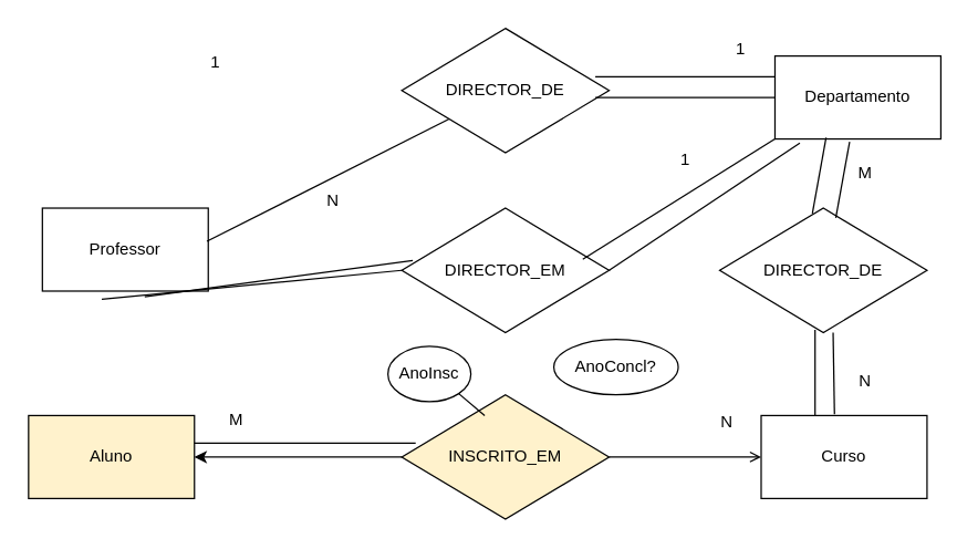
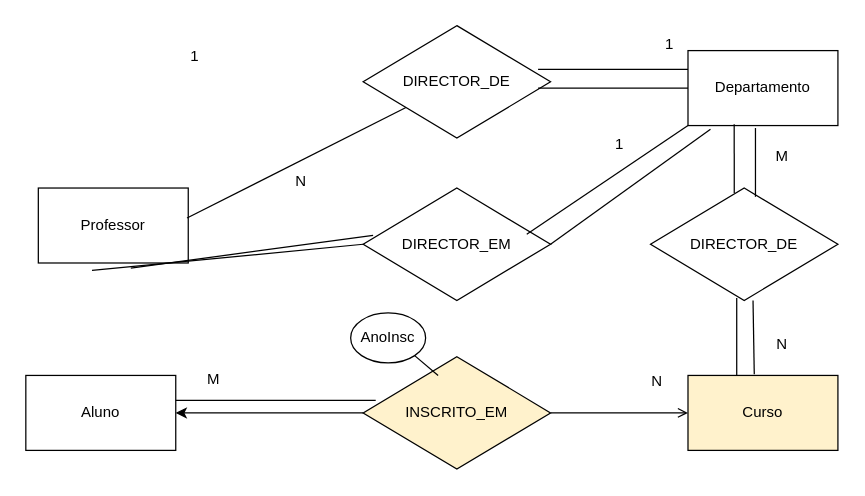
- <mxCell id="4" value="Departamento" style="rounded=0;whiteSpace=wrap;html=1;" vertex="1" parent="1"><mxGeometry x="560" y="40" width="120" height="60" as="geometry" /></mxCell>
+ <mxCell id="4" value="Departamento" style="rounded=0;whiteSpace=wrap;html=1;" vertex="1" parent="1"><mxGeometry x="550" y="40" width="120" height="60" as="geometry" /></mxCell>
- <mxCell id="22" value="AnoConcl?" style="ellipse;whiteSpace=wrap;html=1;" vertex="1" parent="1"><mxGeometry x="400" y="245" width="90" height="40" as="geometry" /></mxCell>
- <mxCell id="3" value="Aluno" style="rounded=0;whiteSpace=wrap;html=1;fillColor=#fff2cc;" vertex="1" parent="1"><mxGeometry x="20" y="300" width="120" height="60" as="geometry" /></mxCell>
+ <mxCell id="3" value="Aluno" style="rounded=0;whiteSpace=wrap;html=1;" vertex="1" parent="1"><mxGeometry x="20" y="300" width="120" height="60" as="geometry" /></mxCell>
- <mxCell id="5" value="Curso" style="rounded=0;whiteSpace=wrap;html=1;" vertex="1" parent="1"><mxGeometry x="550" y="300" width="120" height="60" as="geometry" /></mxCell>
+ <mxCell id="5" value="Curso" style="rounded=0;whiteSpace=wrap;html=1;fillColor=#fff2cc;" vertex="1" parent="1"><mxGeometry x="550" y="300" width="120" height="60" as="geometry" /></mxCell>
